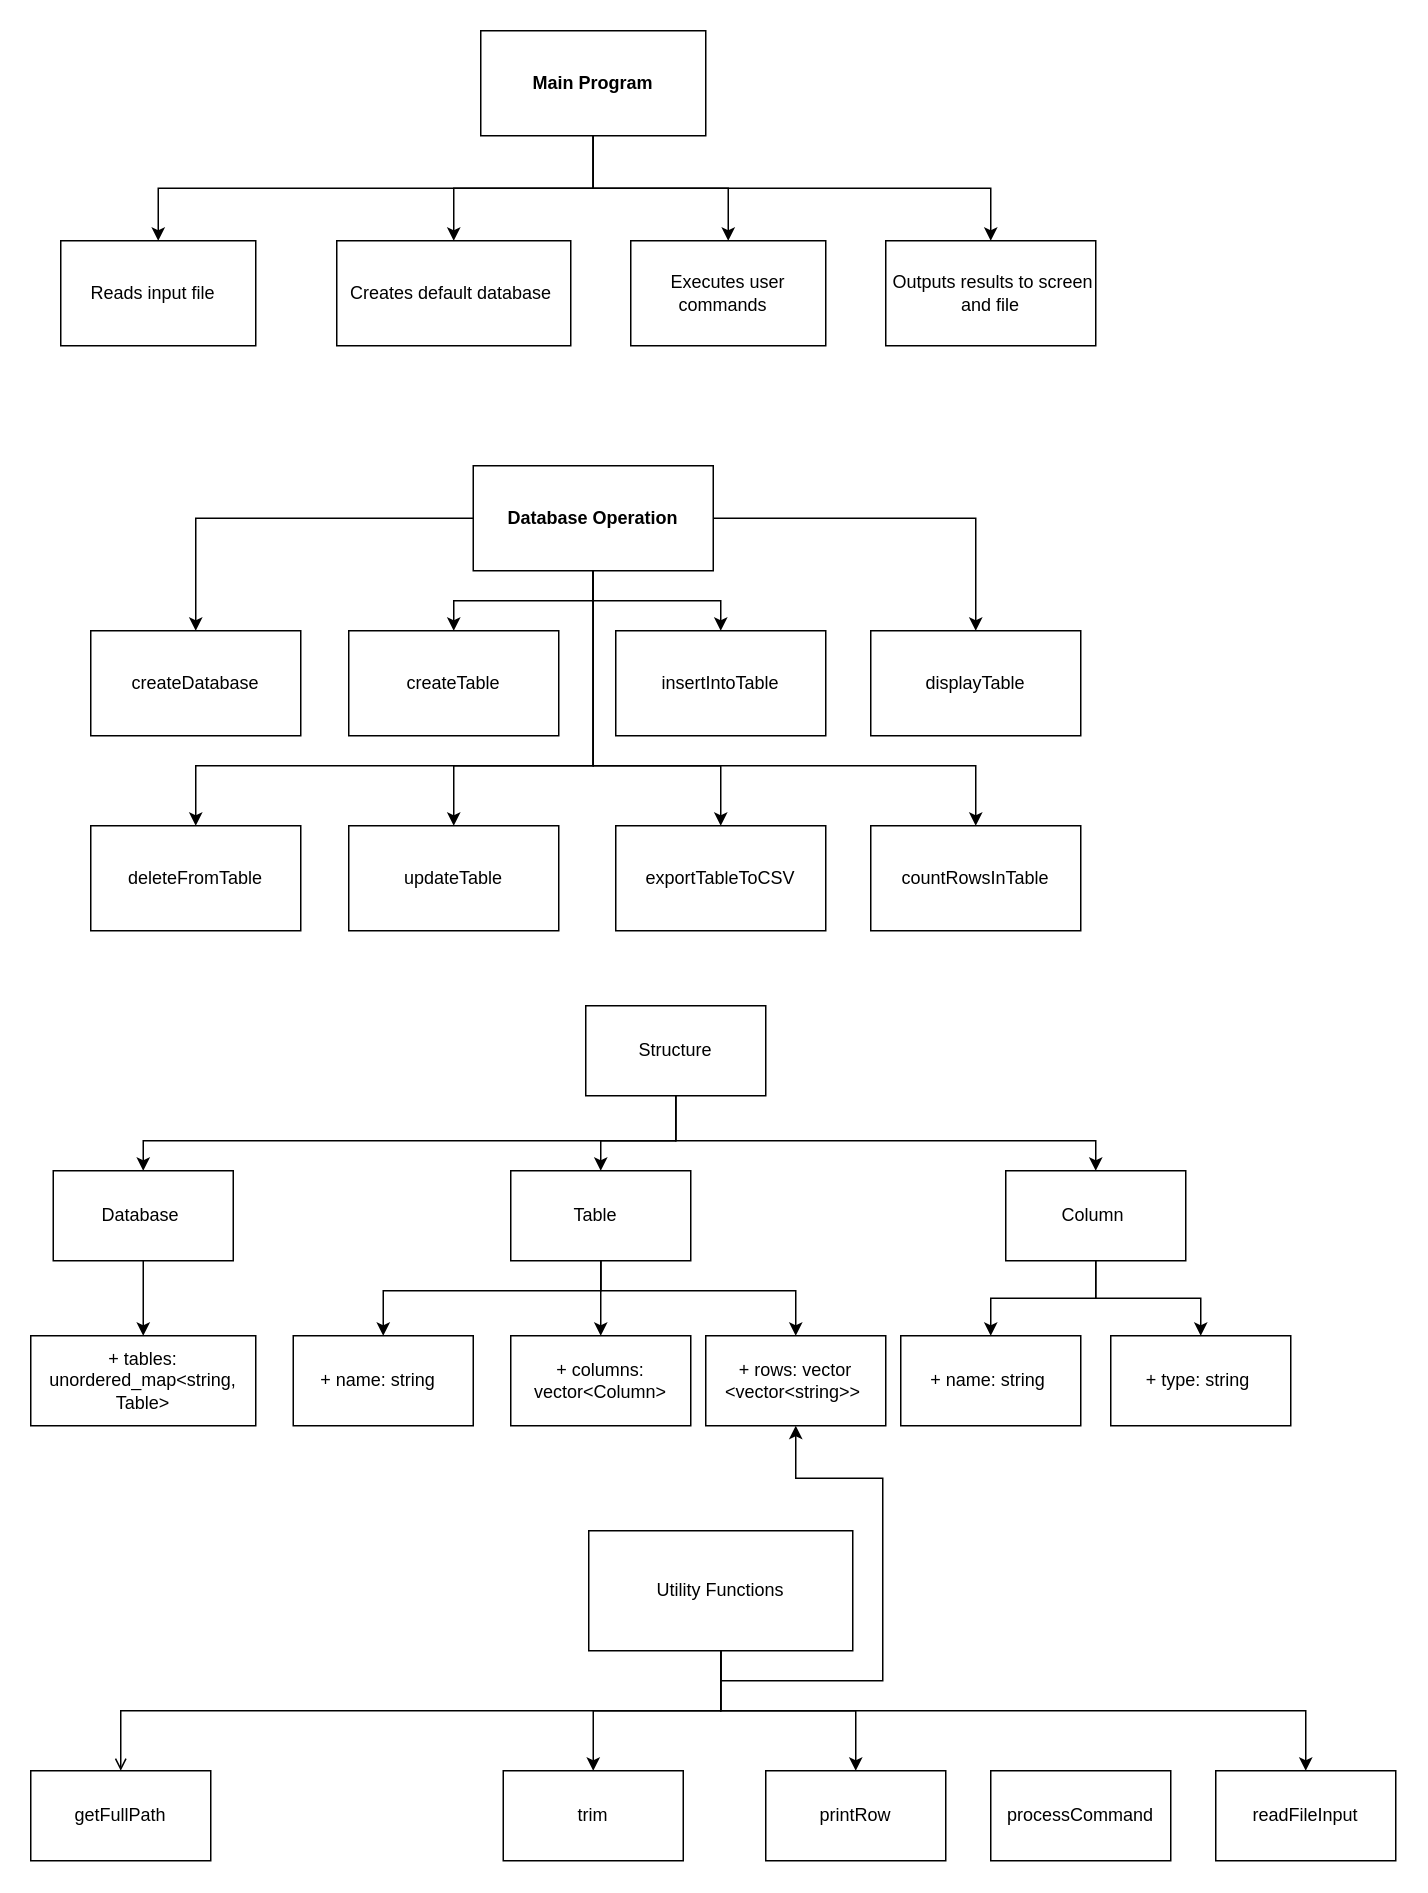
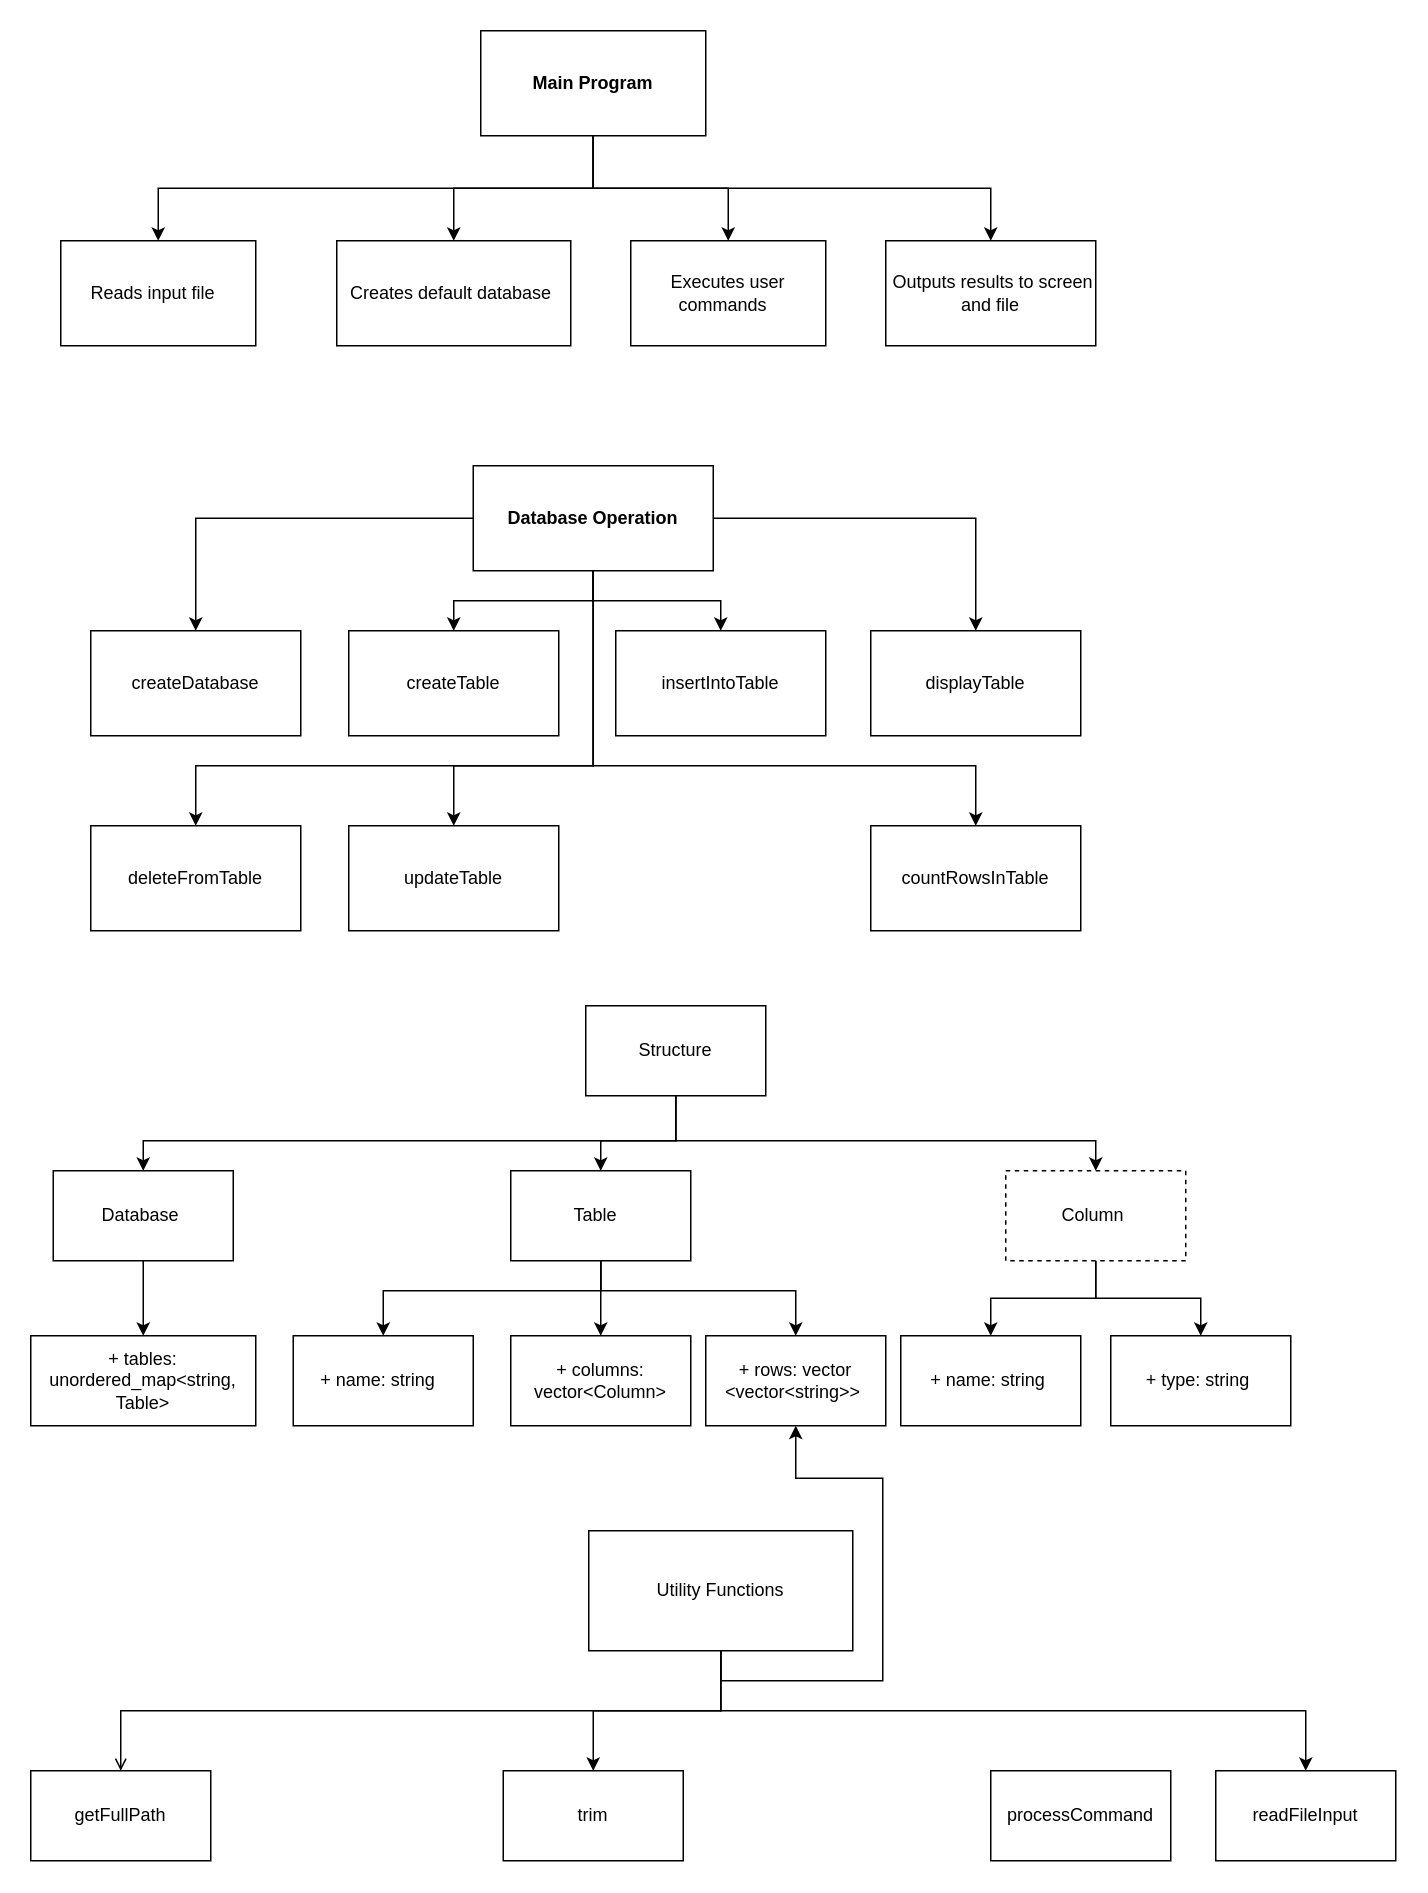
- <mxCell id="16" style="edgeStyle=orthogonalEdgeStyle;rounded=0;orthogonalLoop=1;jettySize=auto;html=1;exitX=0.5;exitY=1;exitDx=0;exitDy=0;" edge="1" parent="1" source="19" target="22"><mxGeometry relative="1" as="geometry"><Array as="points"><mxPoint x="395" y="510" /><mxPoint x="480" y="510" /></Array></mxGeometry></mxCell>
- <mxCell id="22" value="&lt;span class=&quot;hljs-built_in&quot;&gt;exportTableToCSV&lt;/span&gt;" style="rounded=0;whiteSpace=wrap;html=1;" vertex="1" parent="1"><mxGeometry x="410" y="550" width="140" height="70" as="geometry" /></mxCell>
- <mxCell id="39" value="Column&amp;nbsp;" style="rounded=0;whiteSpace=wrap;html=1;" vertex="1" parent="1"><mxGeometry x="670" y="780" width="120" height="60" as="geometry" /></mxCell>
+ <mxCell id="39" value="Column&amp;nbsp;" style="rounded=0;whiteSpace=wrap;html=1;dashed=1;" vertex="1" parent="1"><mxGeometry x="670" y="780" width="120" height="60" as="geometry" /></mxCell>
- <mxCell id="48" style="edgeStyle=orthogonalEdgeStyle;rounded=0;orthogonalLoop=1;jettySize=auto;html=1;entryX=0.5;entryY=0;entryDx=0;entryDy=0;" edge="1" parent="1" source="52" target="56"><mxGeometry relative="1" as="geometry" /></mxCell>
- <mxCell id="56" value="printRow" style="rounded=0;whiteSpace=wrap;html=1;" vertex="1" parent="1"><mxGeometry x="510" y="1180" width="120" height="60" as="geometry" /></mxCell>
